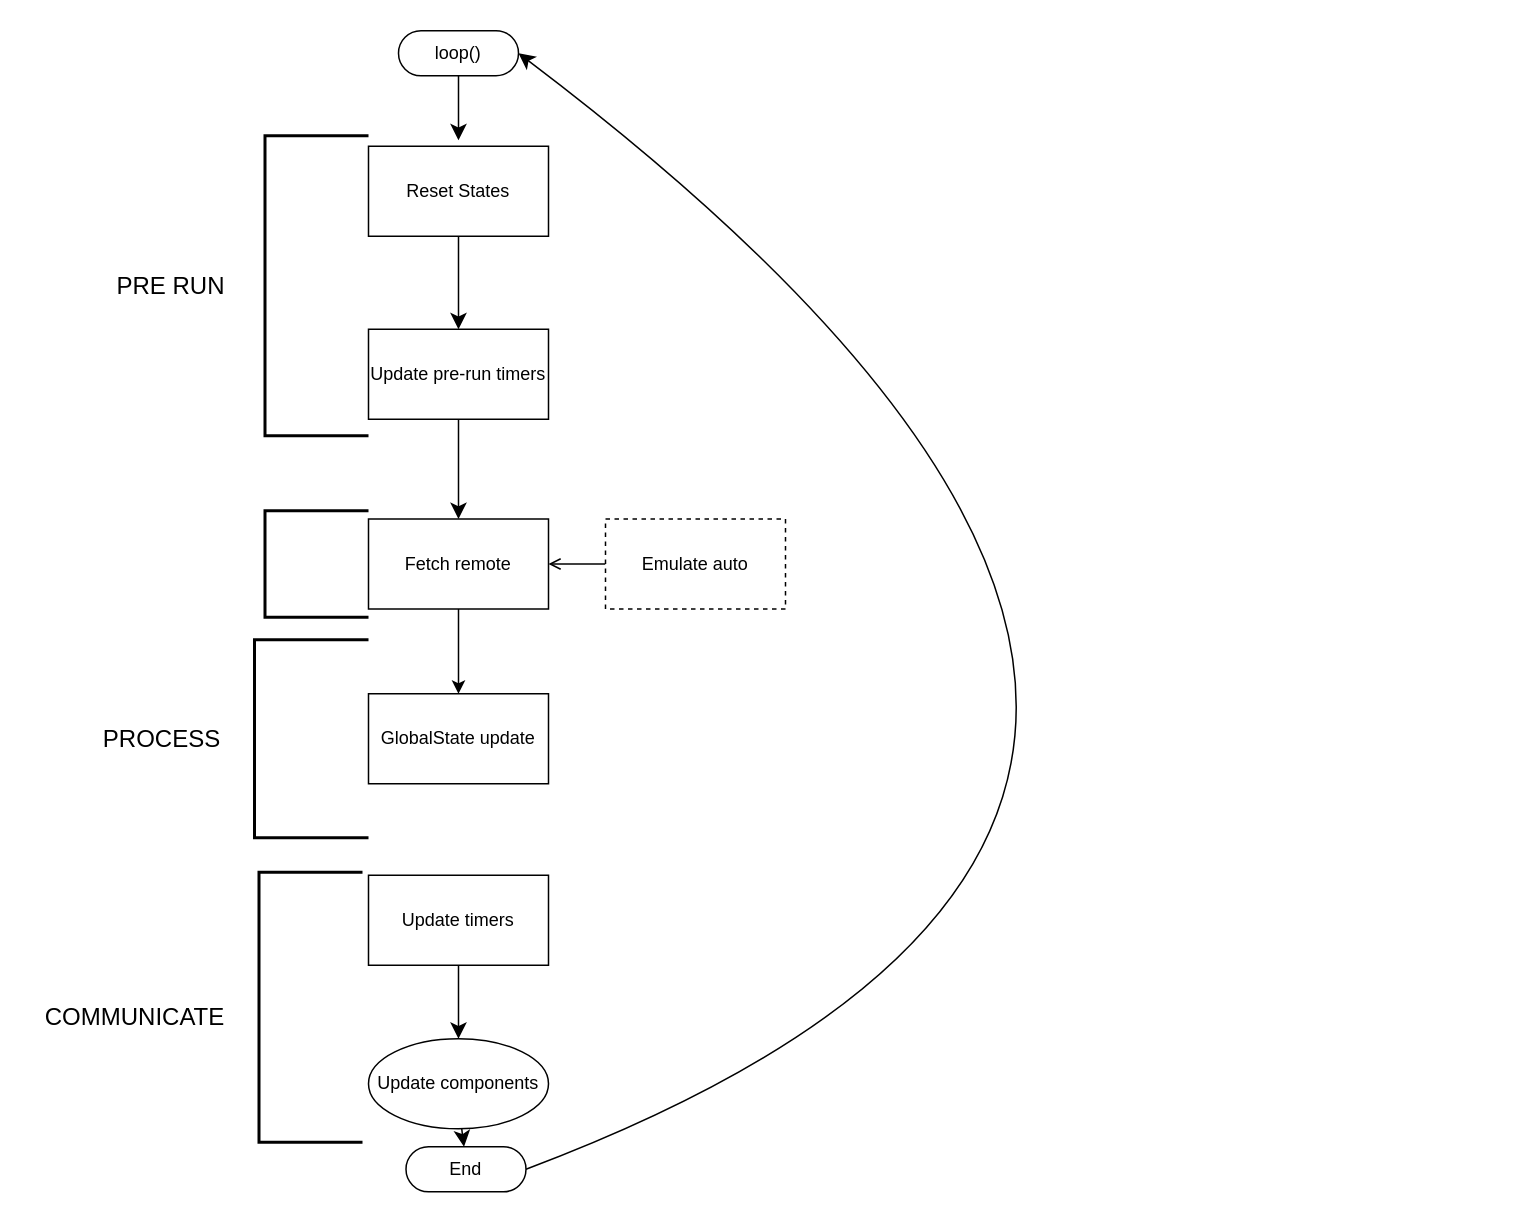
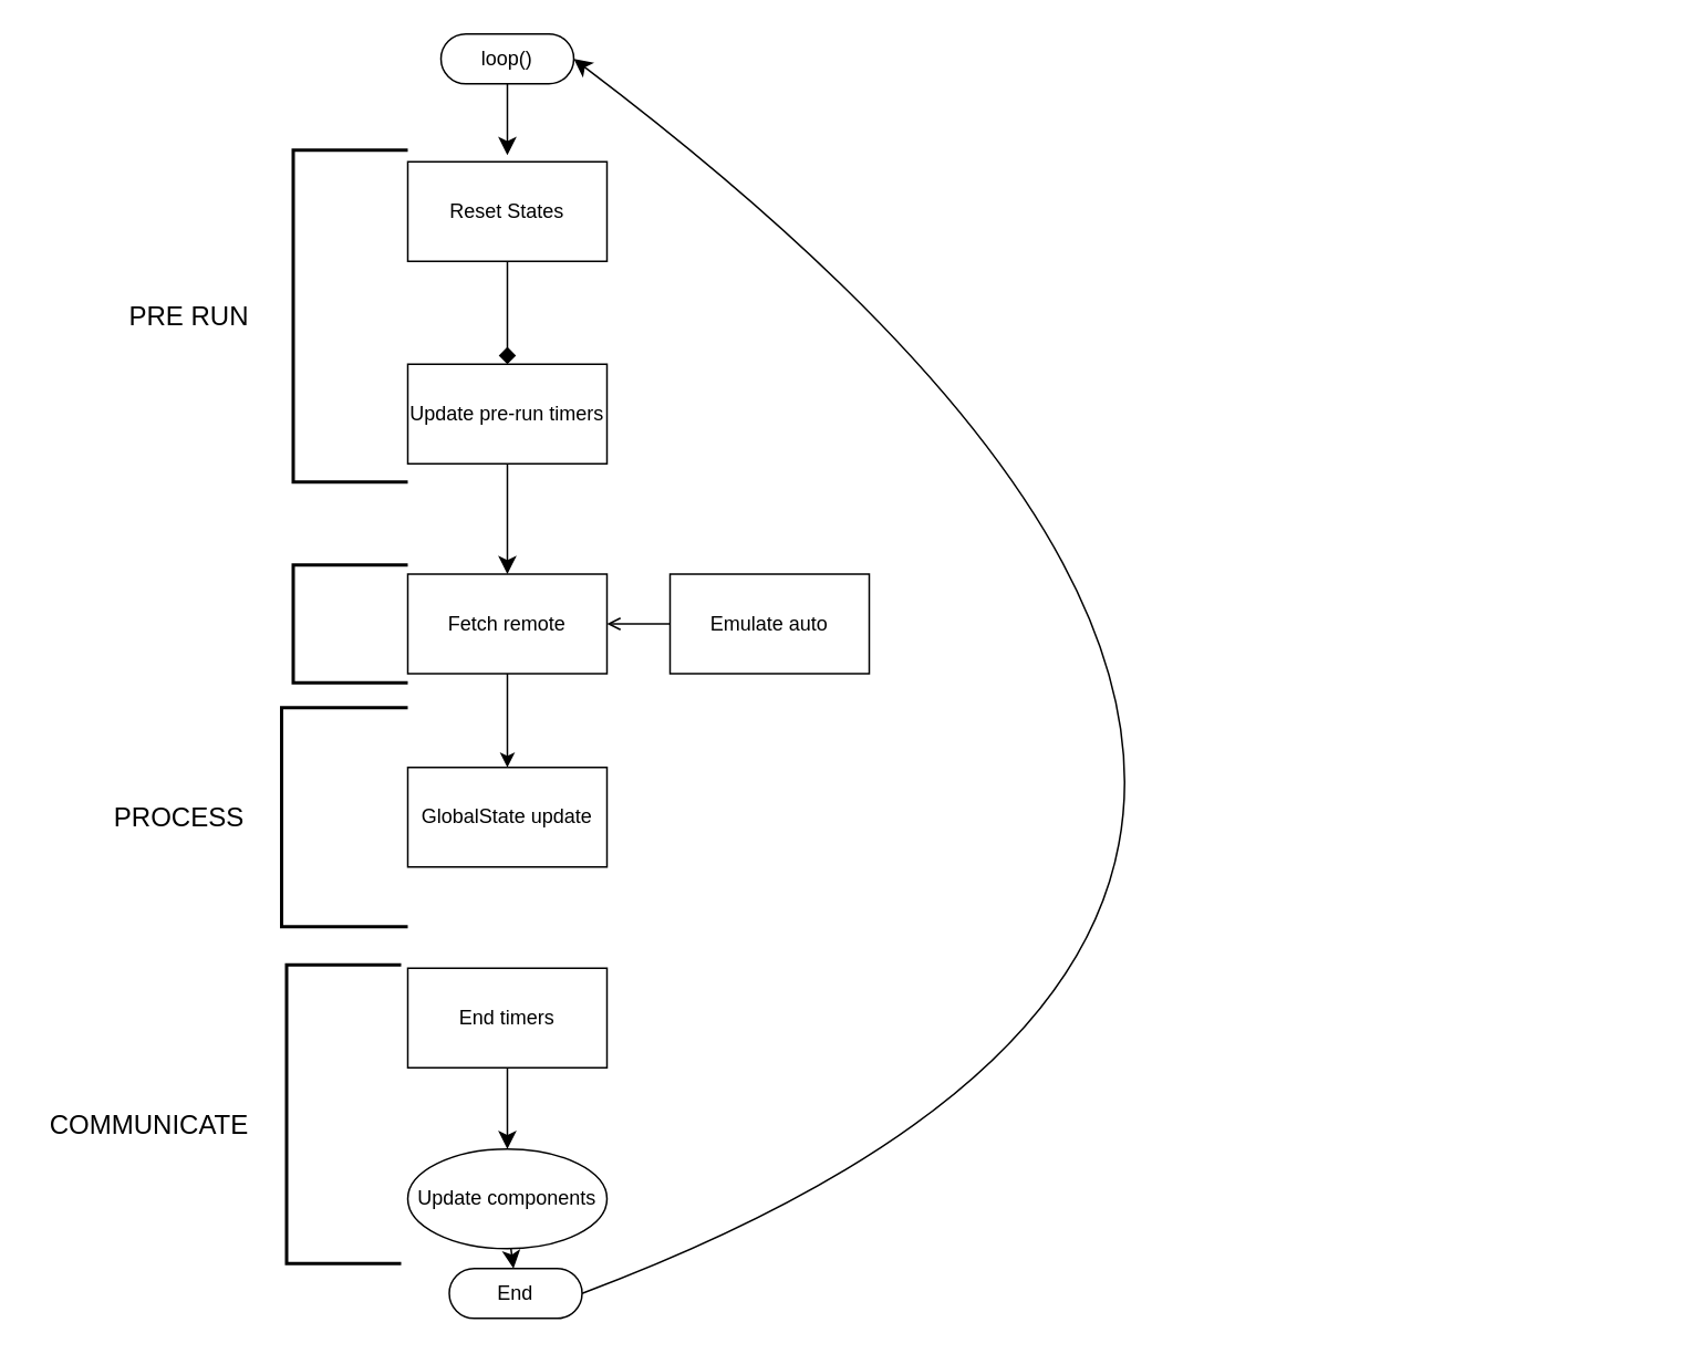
- <mxCell id="25" value="" style="edgeStyle=none;curved=1;rounded=0;orthogonalLoop=1;jettySize=auto;html=1;fontSize=12;startSize=8;endSize=8;" parent="1" source="10" target="26" edge="1"><mxGeometry relative="1" as="geometry"><mxPoint x="305" y="157" as="sourcePoint" /><mxPoint x="305" y="346" as="targetPoint" /></mxGeometry></mxCell>
+ <mxCell id="25" value="" style="edgeStyle=none;curved=1;rounded=0;orthogonalLoop=1;jettySize=auto;html=1;fontSize=12;startSize=8;endSize=8;endArrow=diamond;" parent="1" source="10" target="26" edge="1"><mxGeometry relative="1" as="geometry"><mxPoint x="305" y="157" as="sourcePoint" /><mxPoint x="305" y="346" as="targetPoint" /></mxGeometry></mxCell>
- <mxCell id="24" value="Emulate auto" style="rounded=0;whiteSpace=wrap;html=1;dashed=1;" parent="1" vertex="1"><mxGeometry x="403" y="345.5" width="120" height="60" as="geometry" /></mxCell>
+ <mxCell id="24" value="Emulate auto" style="rounded=0;whiteSpace=wrap;html=1;" parent="1" vertex="1"><mxGeometry x="403" y="345.5" width="120" height="60" as="geometry" /></mxCell>
- <mxCell id="22" value="Update timers" style="rounded=0;whiteSpace=wrap;html=1;" parent="1" vertex="1"><mxGeometry x="245" y="583" width="120" height="60" as="geometry" /></mxCell>
+ <mxCell id="22" value="End timers" style="rounded=0;whiteSpace=wrap;html=1;" parent="1" vertex="1"><mxGeometry x="245" y="583" width="120" height="60" as="geometry" /></mxCell>
